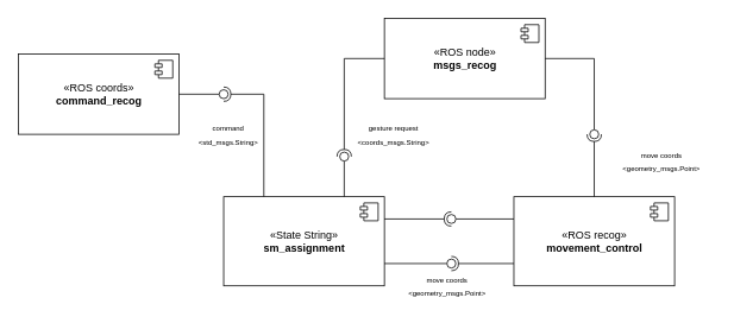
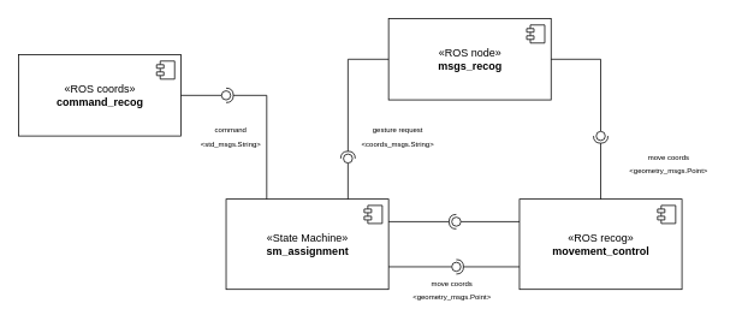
- <mxCell id="6" value="«State String»&lt;br&gt;&lt;b&gt;sm_assignment&lt;/b&gt;" style="html=1;dropTarget=0;" vertex="1" parent="1"><mxGeometry x="250" y="220" width="180" height="100" as="geometry" /></mxCell>
+ <mxCell id="6" value="«State Machine»&lt;br&gt;&lt;b&gt;sm_assignment&lt;/b&gt;" style="html=1;dropTarget=0;" vertex="1" parent="1"><mxGeometry x="250" y="220" width="180" height="100" as="geometry" /></mxCell>
